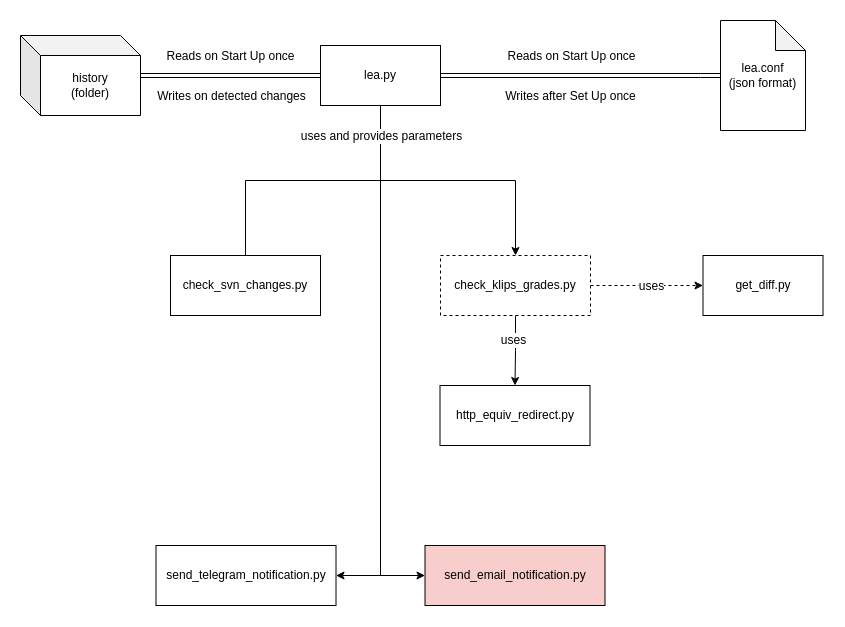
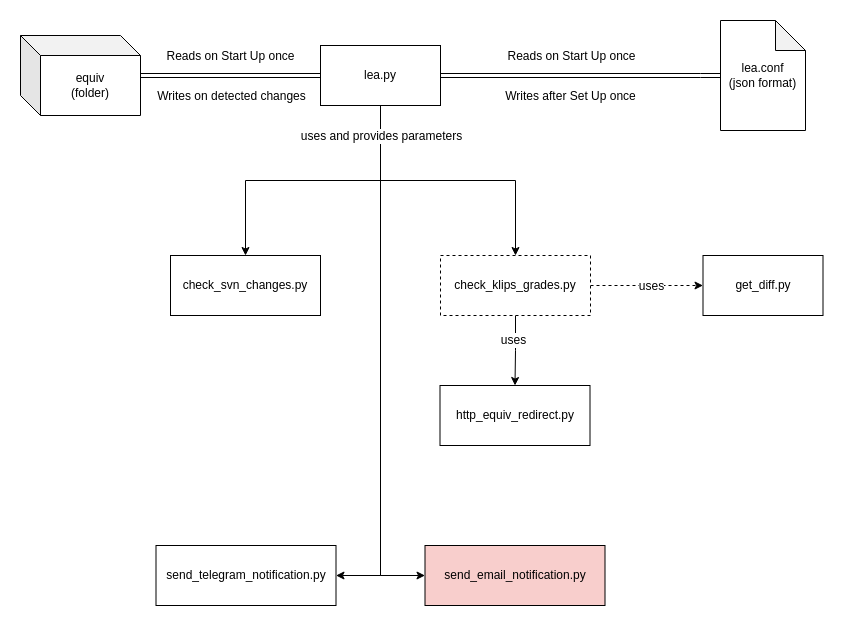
- <mxCell id="24" value="&lt;div&gt;history&lt;/div&gt;&lt;div&gt;(folder)&lt;br&gt;&lt;/div&gt;" style="shape=cube;whiteSpace=wrap;html=1;boundedLbl=1;backgroundOutline=1;darkOpacity=0.05;darkOpacity2=0.1;" vertex="1" parent="1"><mxGeometry x="20" y="35" width="120" height="80" as="geometry" /></mxCell>
+ <mxCell id="24" value="&lt;div&gt;equiv&lt;/div&gt;&lt;div&gt;(folder)&lt;br&gt;&lt;/div&gt;" style="shape=cube;whiteSpace=wrap;html=1;boundedLbl=1;backgroundOutline=1;darkOpacity=0.05;darkOpacity2=0.1;" vertex="1" parent="1"><mxGeometry x="20" y="35" width="120" height="80" as="geometry" /></mxCell>
- <mxCell id="3" style="edgeStyle=orthogonalEdgeStyle;rounded=0;orthogonalLoop=1;jettySize=auto;html=1;endArrow=none;" edge="1" parent="1" source="10" target="19"><mxGeometry relative="1" as="geometry" /></mxCell>
+ <mxCell id="3" style="edgeStyle=orthogonalEdgeStyle;rounded=0;orthogonalLoop=1;jettySize=auto;html=1;" edge="1" parent="1" source="10" target="19"><mxGeometry relative="1" as="geometry" /></mxCell>
